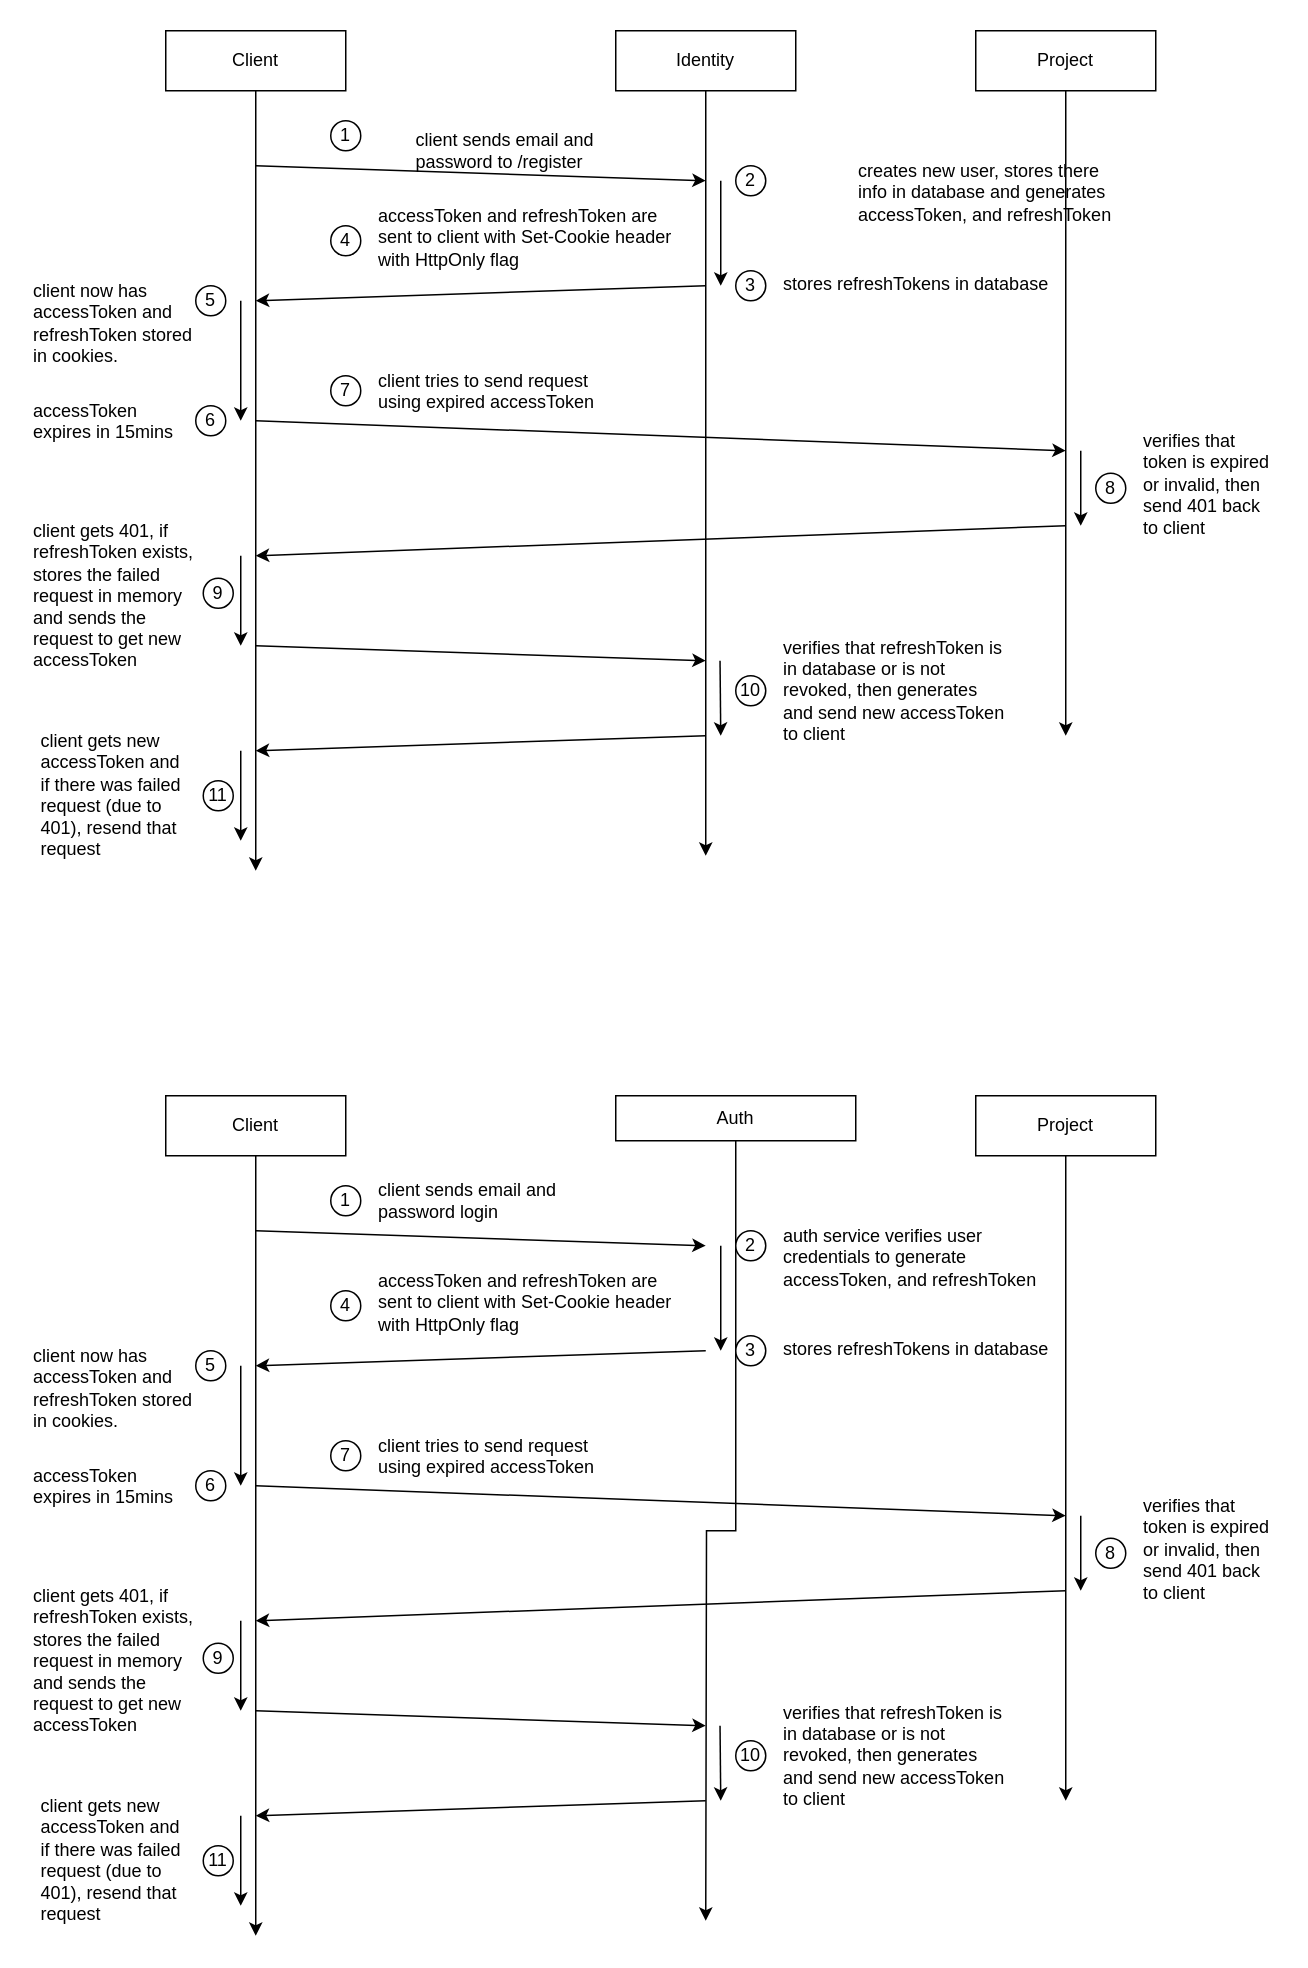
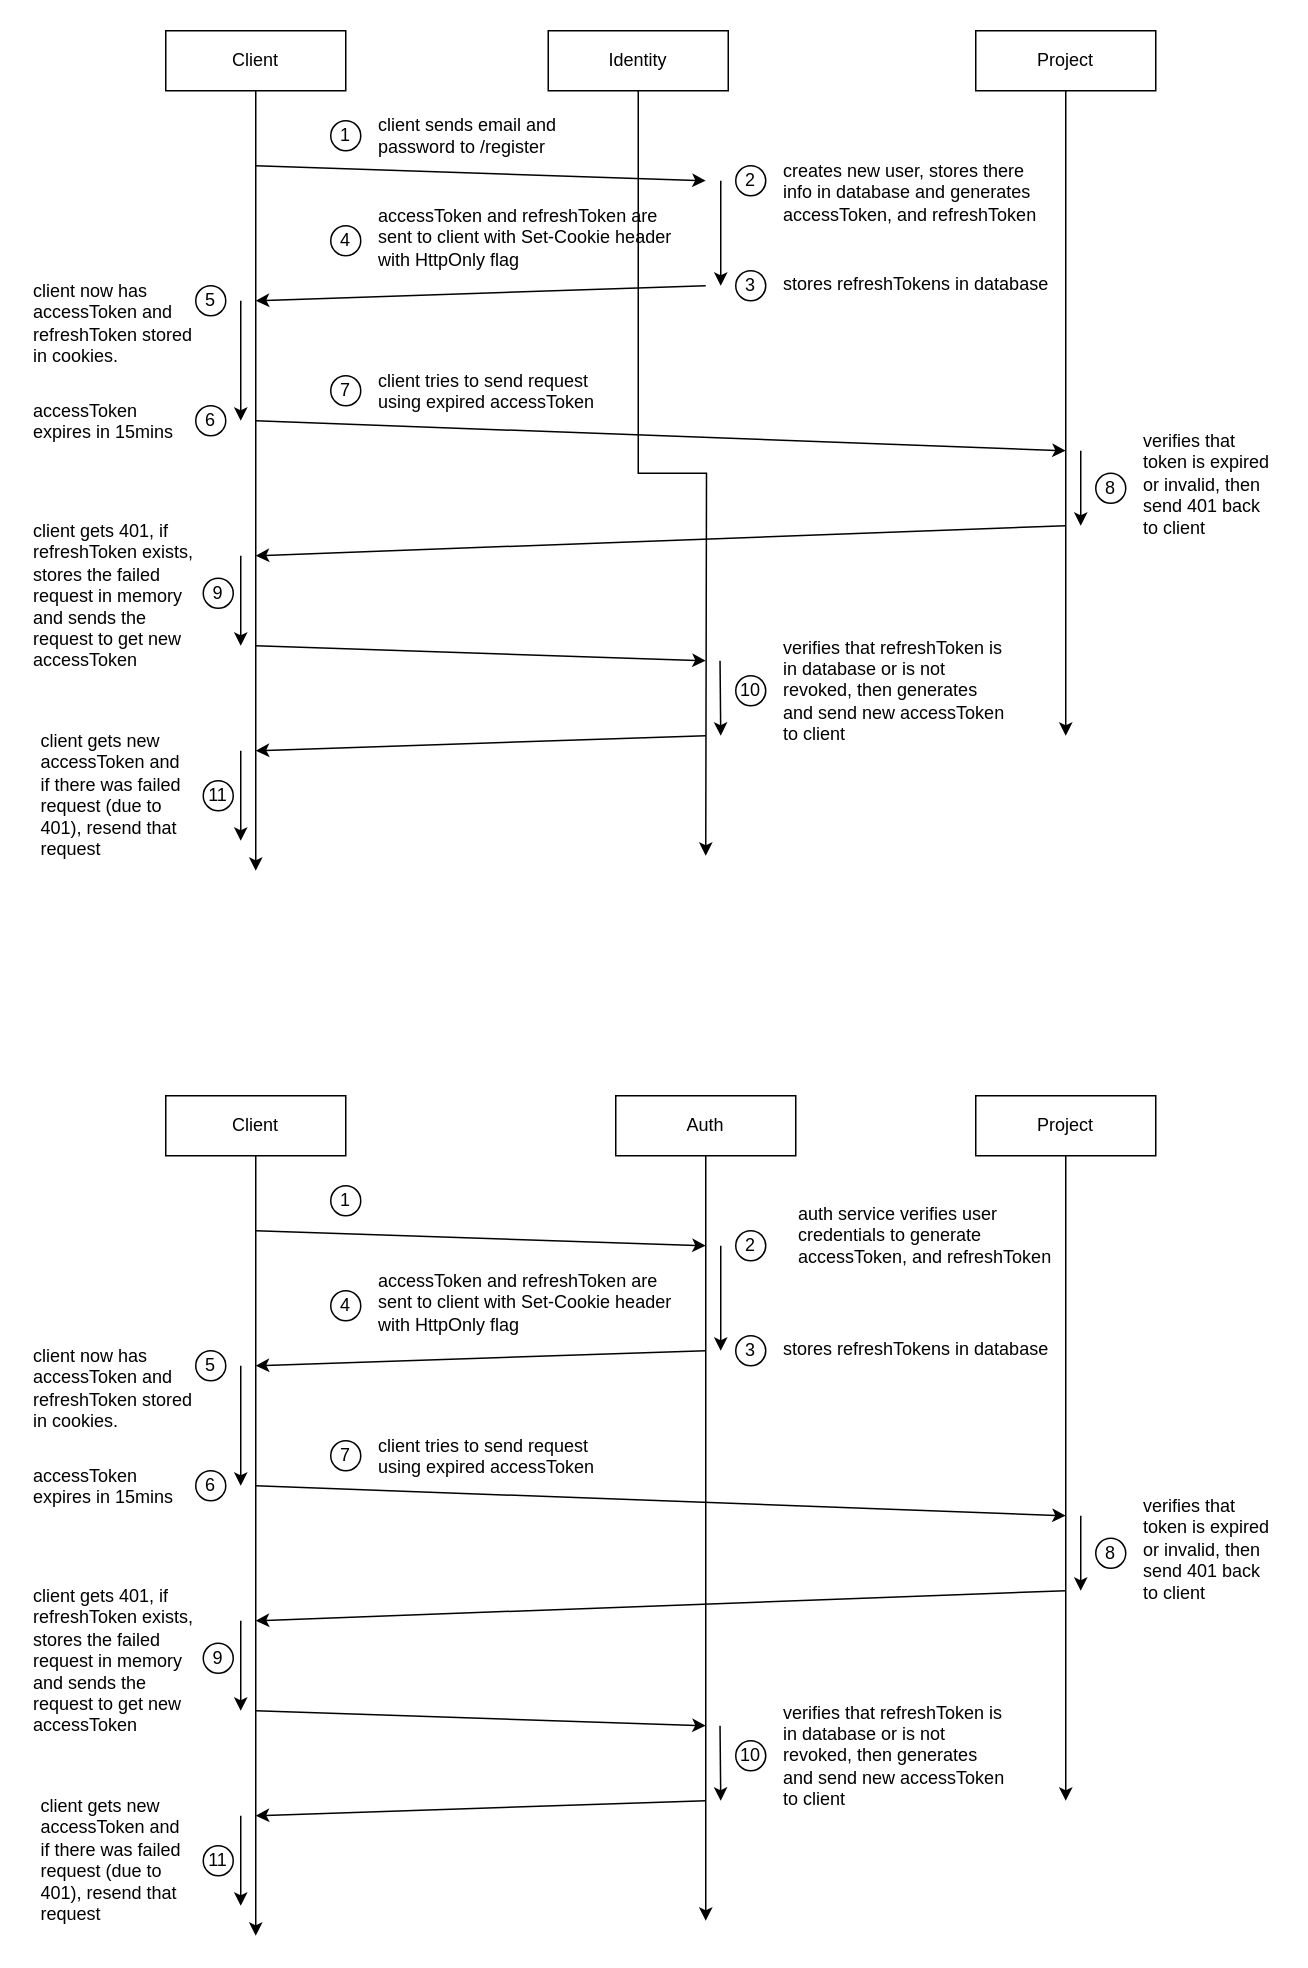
- <mxCell id="45" value="Identity" style="rounded=0;whiteSpace=wrap;html=1;" parent="1" vertex="1"><mxGeometry x="410" y="20" width="120" height="40" as="geometry" /></mxCell>
+ <mxCell id="45" value="Identity" style="rounded=0;whiteSpace=wrap;html=1;" parent="1" vertex="1"><mxGeometry x="365" y="20" width="120" height="40" as="geometry" /></mxCell>
- <mxCell id="50" value="client sends email and&lt;br&gt;password to /register" style="text;html=1;align=left;verticalAlign=middle;resizable=1;points=[];autosize=1;strokeColor=none;fillColor=none;movable=1;rotatable=1;deletable=1;editable=1;locked=0;connectable=1;" parent="1" vertex="1"><mxGeometry x="275" y="80" width="140" height="40" as="geometry" /></mxCell>
+ <mxCell id="50" value="client sends email and&lt;br&gt;password to /register" style="text;html=1;align=left;verticalAlign=middle;resizable=1;points=[];autosize=1;strokeColor=none;fillColor=none;movable=1;rotatable=1;deletable=1;editable=1;locked=0;connectable=1;" parent="1" vertex="1"><mxGeometry x="250" y="70" width="140" height="40" as="geometry" /></mxCell>
- <mxCell id="52" value="creates new user, stores there info in database and generates&amp;nbsp;&lt;br&gt;accessToken, and refreshToken" style="text;whiteSpace=wrap;html=1;" parent="1" vertex="1"><mxGeometry x="570" y="100" width="180" height="60" as="geometry" /></mxCell>
+ <mxCell id="52" value="creates new user, stores there info in database and generates&amp;nbsp;&lt;br&gt;accessToken, and refreshToken" style="text;whiteSpace=wrap;html=1;" parent="1" vertex="1"><mxGeometry x="520" y="100" width="180" height="60" as="geometry" /></mxCell>
- <mxCell id="5" value="Auth" style="rounded=0;whiteSpace=wrap;html=1;" parent="1" vertex="1"><mxGeometry x="410" y="730" width="160" height="30" as="geometry" /></mxCell>
+ <mxCell id="5" value="Auth" style="rounded=0;whiteSpace=wrap;html=1;" parent="1" vertex="1"><mxGeometry x="410" y="730" width="120" height="40" as="geometry" /></mxCell>
- <mxCell id="10" value="client sends email and&lt;br&gt;password login" style="text;html=1;align=left;verticalAlign=middle;resizable=1;points=[];autosize=1;strokeColor=none;fillColor=none;movable=1;rotatable=1;deletable=1;editable=1;locked=0;connectable=1;" parent="1" vertex="1"><mxGeometry x="250" y="780" width="140" height="40" as="geometry" /></mxCell>
- <mxCell id="12" value="auth service verifies user credentials to generate&amp;nbsp;&lt;br&gt;accessToken, and refreshToken" style="text;whiteSpace=wrap;html=1;" parent="1" vertex="1"><mxGeometry x="520" y="810" width="180" height="60" as="geometry" /></mxCell>
+ <mxCell id="12" value="auth service verifies user credentials to generate&amp;nbsp;&lt;br&gt;accessToken, and refreshToken" style="text;whiteSpace=wrap;html=1;" parent="1" vertex="1"><mxGeometry x="530" y="795" width="180" height="60" as="geometry" /></mxCell>
